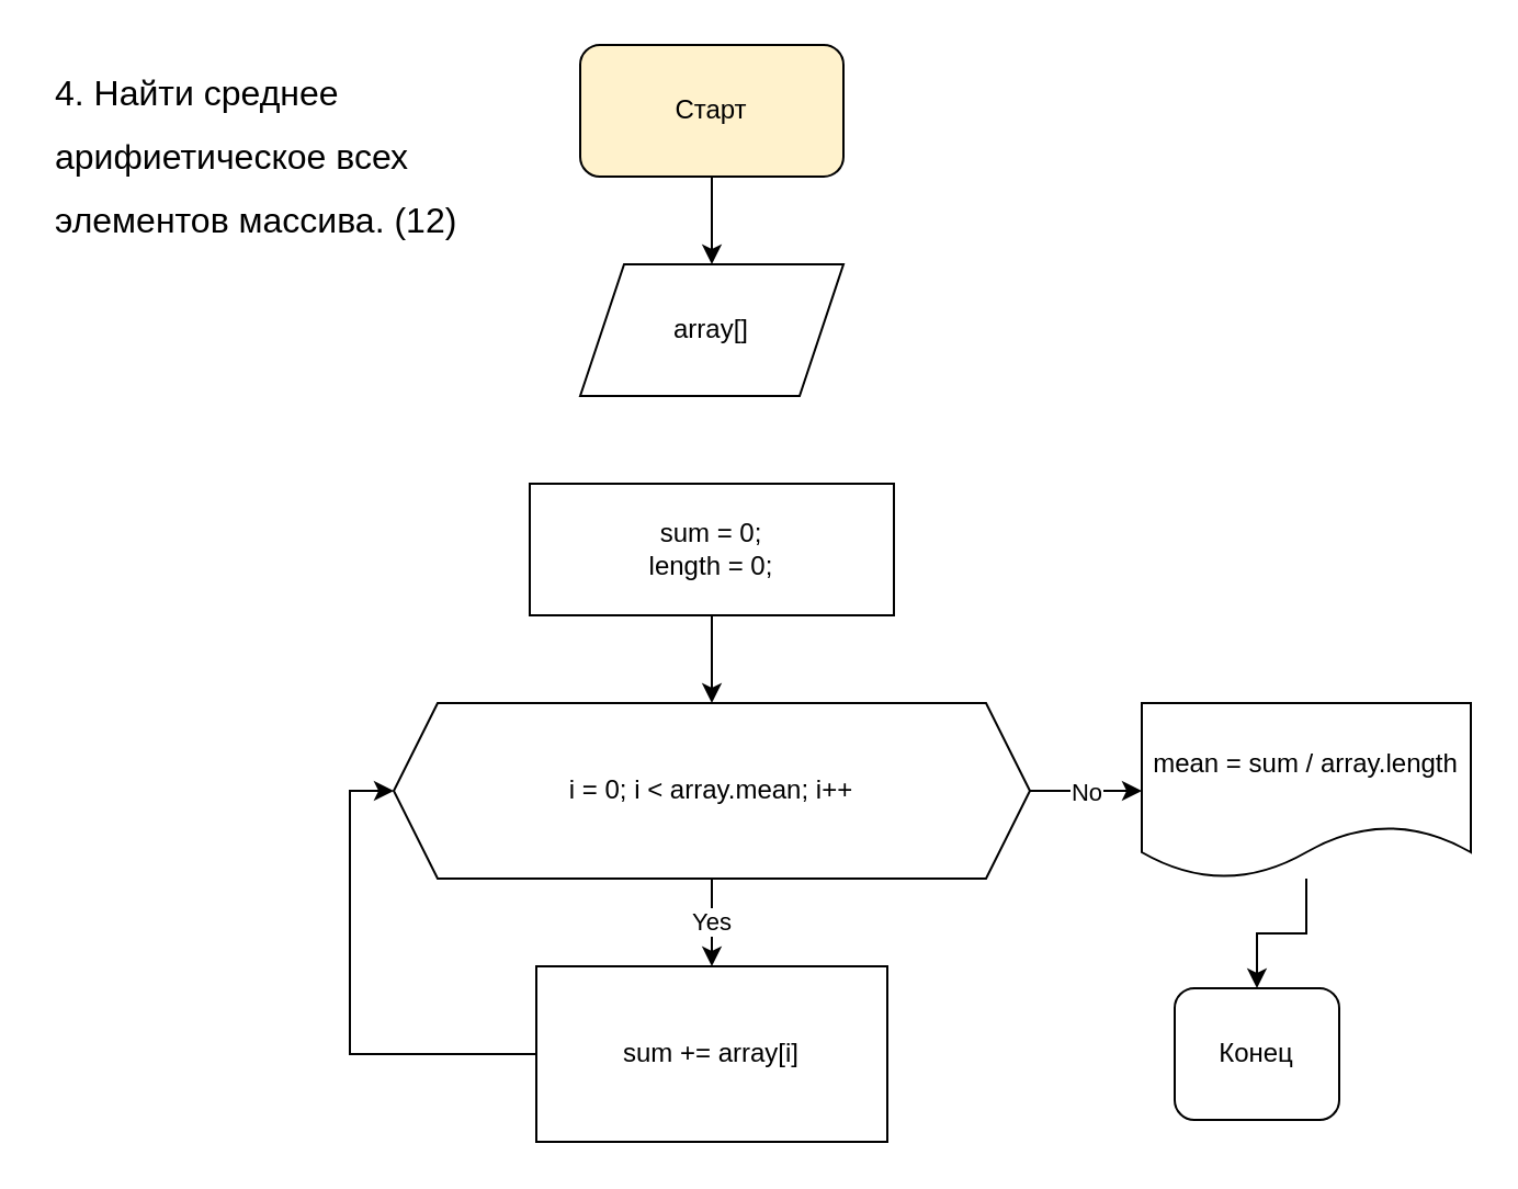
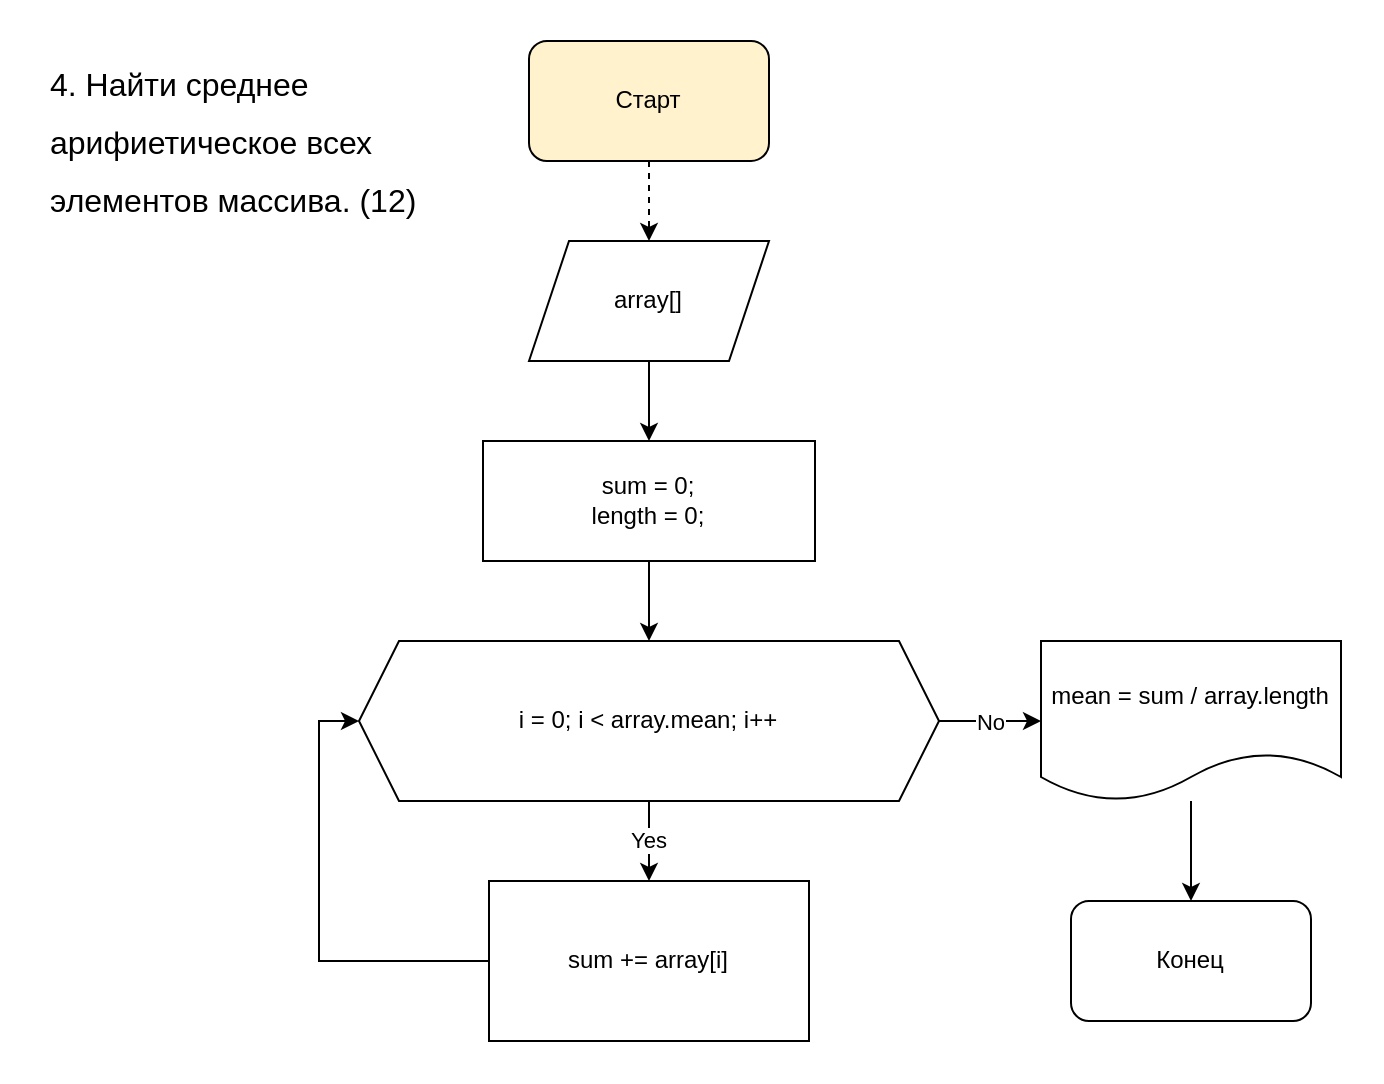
- <mxCell id="2" value="" style="edgeStyle=orthogonalEdgeStyle;rounded=0;orthogonalLoop=1;jettySize=auto;html=1;" edge="1" parent="1" source="3" target="5"><mxGeometry relative="1" as="geometry" /></mxCell>
+ <mxCell id="2" value="" style="edgeStyle=orthogonalEdgeStyle;rounded=0;orthogonalLoop=1;jettySize=auto;html=1;dashed=1;" edge="1" parent="1" source="3" target="5"><mxGeometry relative="1" as="geometry" /></mxCell>
+ <mxCell id="4" value="" style="edgeStyle=orthogonalEdgeStyle;rounded=0;orthogonalLoop=1;jettySize=auto;html=1;" edge="1" parent="1" source="5" target="7"><mxGeometry relative="1" as="geometry" /></mxCell>
- <mxCell id="16" value="Конец" style="rounded=1;whiteSpace=wrap;html=1;" vertex="1" parent="1"><mxGeometry x="535" y="450" width="75" height="60" as="geometry" /></mxCell>
+ <mxCell id="16" value="Конец" style="rounded=1;whiteSpace=wrap;html=1;" vertex="1" parent="1"><mxGeometry x="535" y="450" width="120" height="60" as="geometry" /></mxCell>
